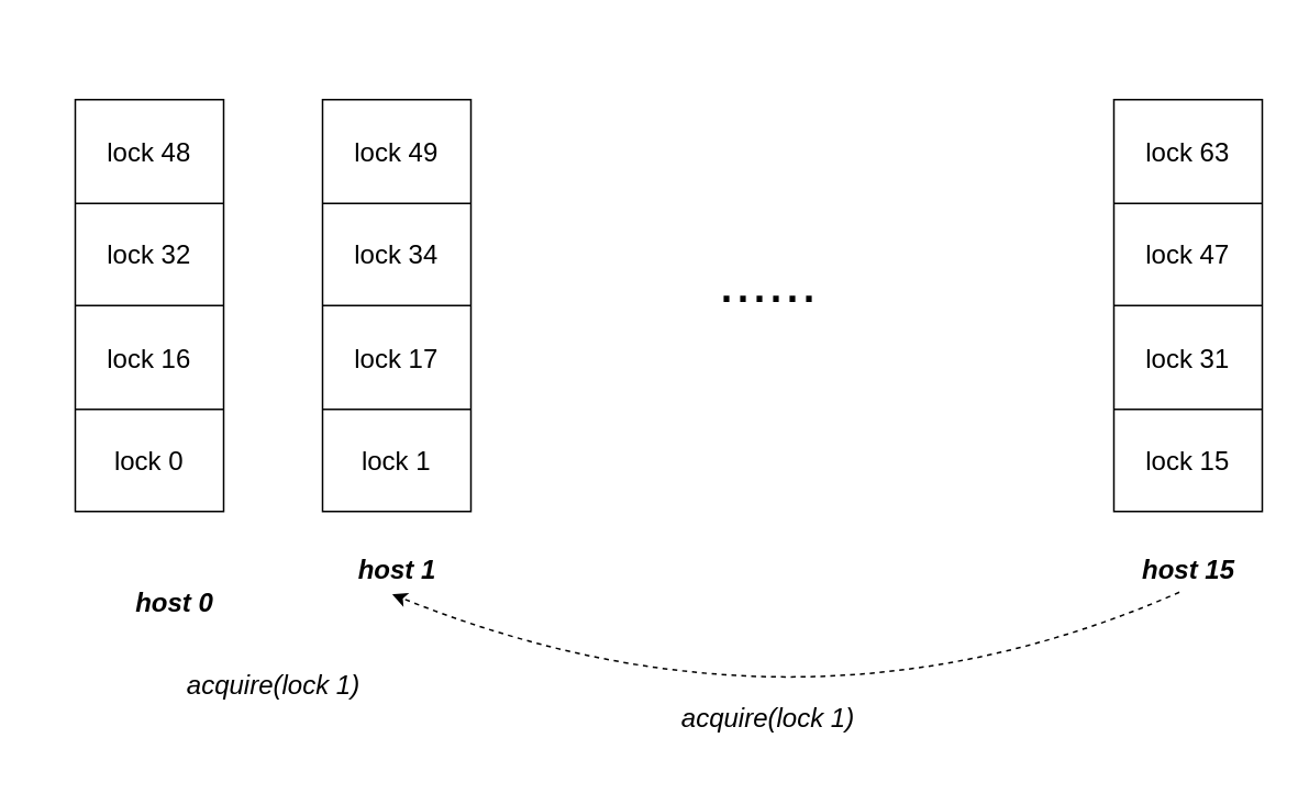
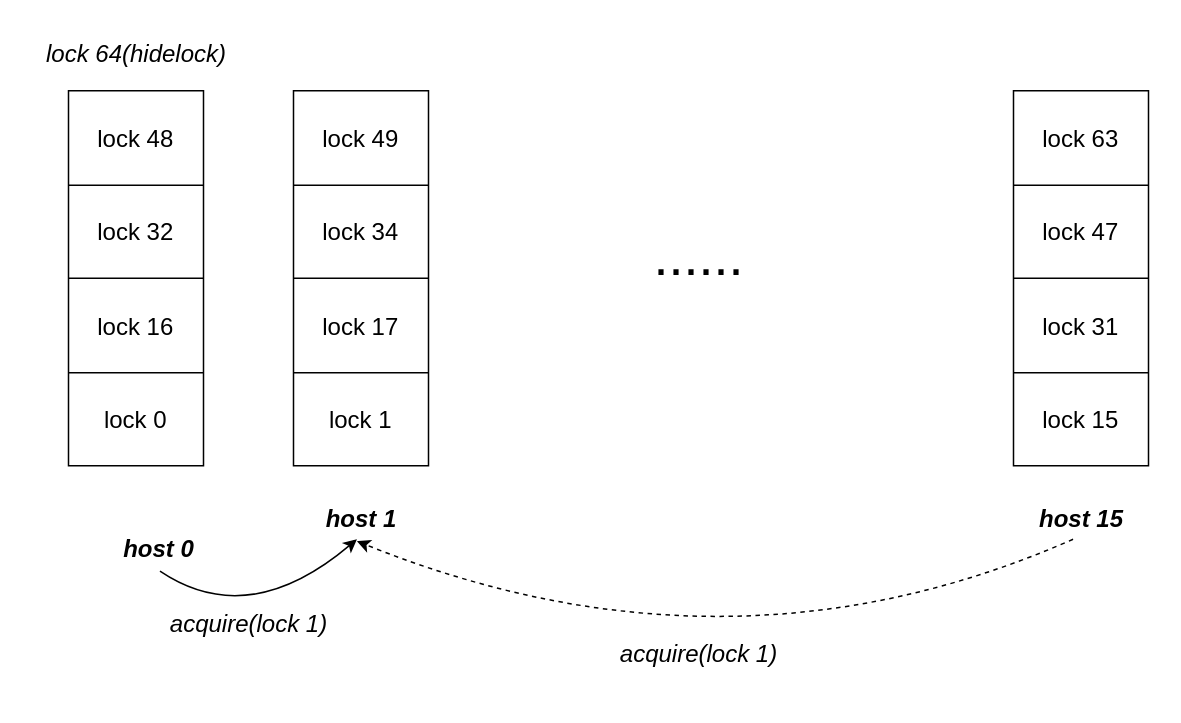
+ <mxCell id="29" value="&lt;font style=&quot;font-size: 16px;&quot;&gt;&lt;i&gt;lock 64(hidelock)&lt;/i&gt;&lt;/font&gt;" style="text;html=1;align=center;verticalAlign=middle;resizable=0;points=[];autosize=1;strokeColor=none;fillColor=none;" parent="1" vertex="1"><mxGeometry x="20" y="20" width="140" height="30" as="geometry" /></mxCell>
+ <mxCell id="34" value="" style="endArrow=classic;html=1;rounded=0;curved=1;exitX=0.514;exitY=1.009;exitDx=0;exitDy=0;exitPerimeter=0;entryX=0.461;entryY=0.967;entryDx=0;entryDy=0;entryPerimeter=0;" parent="1" source="31" target="32" edge="1"><mxGeometry width="50" height="50" relative="1" as="geometry"><mxPoint x="385" y="470" as="sourcePoint" /><mxPoint x="435" y="420" as="targetPoint" /><Array as="points"><mxPoint x="165" y="420" /></Array></mxGeometry></mxCell>
